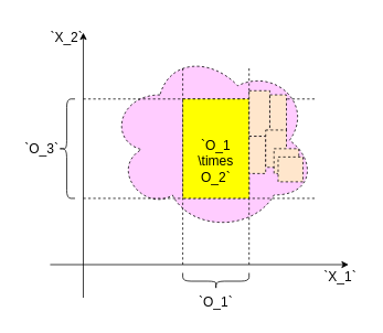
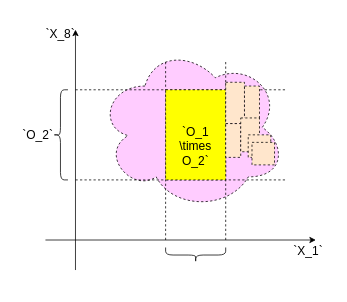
- <mxCell id="7" value="&lt;font style=&quot;font-size: 16px;&quot;&gt;`X_2`&lt;/font&gt;" style="text;html=1;strokeColor=none;fillColor=none;align=center;verticalAlign=middle;whiteSpace=wrap;rounded=0;" parent="1" vertex="1"><mxGeometry x="50" y="29" width="60" height="30" as="geometry" /></mxCell>
+ <mxCell id="7" value="&lt;font style=&quot;font-size: 16px;&quot;&gt;`X_8`&lt;/font&gt;" style="text;html=1;strokeColor=none;fillColor=none;align=center;verticalAlign=middle;whiteSpace=wrap;rounded=0;" parent="1" vertex="1"><mxGeometry x="50" y="29" width="60" height="30" as="geometry" /></mxCell>
- <mxCell id="15" value="&lt;font style=&quot;font-size: 16px;&quot;&gt;`O_3`&lt;/font&gt;" style="text;html=1;strokeColor=none;fillColor=none;align=center;verticalAlign=middle;whiteSpace=wrap;rounded=0;" parent="1" vertex="1"><mxGeometry x="20" y="164" width="60" height="30" as="geometry" /></mxCell>
+ <mxCell id="15" value="&lt;font style=&quot;font-size: 16px;&quot;&gt;`O_2`&lt;/font&gt;" style="text;html=1;strokeColor=none;fillColor=none;align=center;verticalAlign=middle;whiteSpace=wrap;rounded=0;" parent="1" vertex="1"><mxGeometry x="20" y="164" width="60" height="30" as="geometry" /></mxCell>
- <mxCell id="14" value="&lt;font style=&quot;font-size: 16px;&quot;&gt;`O_1`&lt;/font&gt;" style="text;html=1;strokeColor=none;fillColor=none;align=center;verticalAlign=middle;whiteSpace=wrap;rounded=0;" parent="1" vertex="1"><mxGeometry x="230" y="349" width="60" height="30" as="geometry" /></mxCell>
